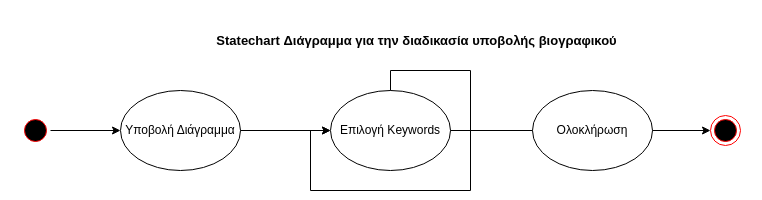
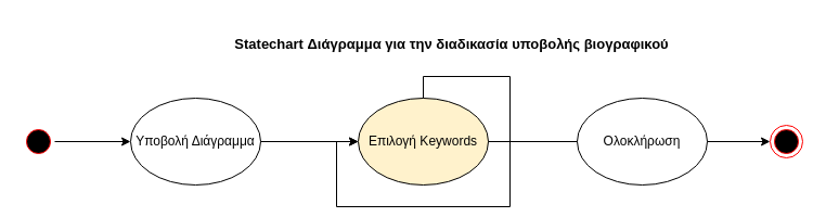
- <mxCell id="4" value="Επιλογή Keywords" style="ellipse;whiteSpace=wrap;html=1;" parent="1" vertex="1"><mxGeometry x="330" y="90" width="120" height="80" as="geometry" /></mxCell>
+ <mxCell id="4" value="Επιλογή Keywords" style="ellipse;whiteSpace=wrap;html=1;fillColor=#fff2cc;" parent="1" vertex="1"><mxGeometry x="330" y="90" width="120" height="80" as="geometry" /></mxCell>
